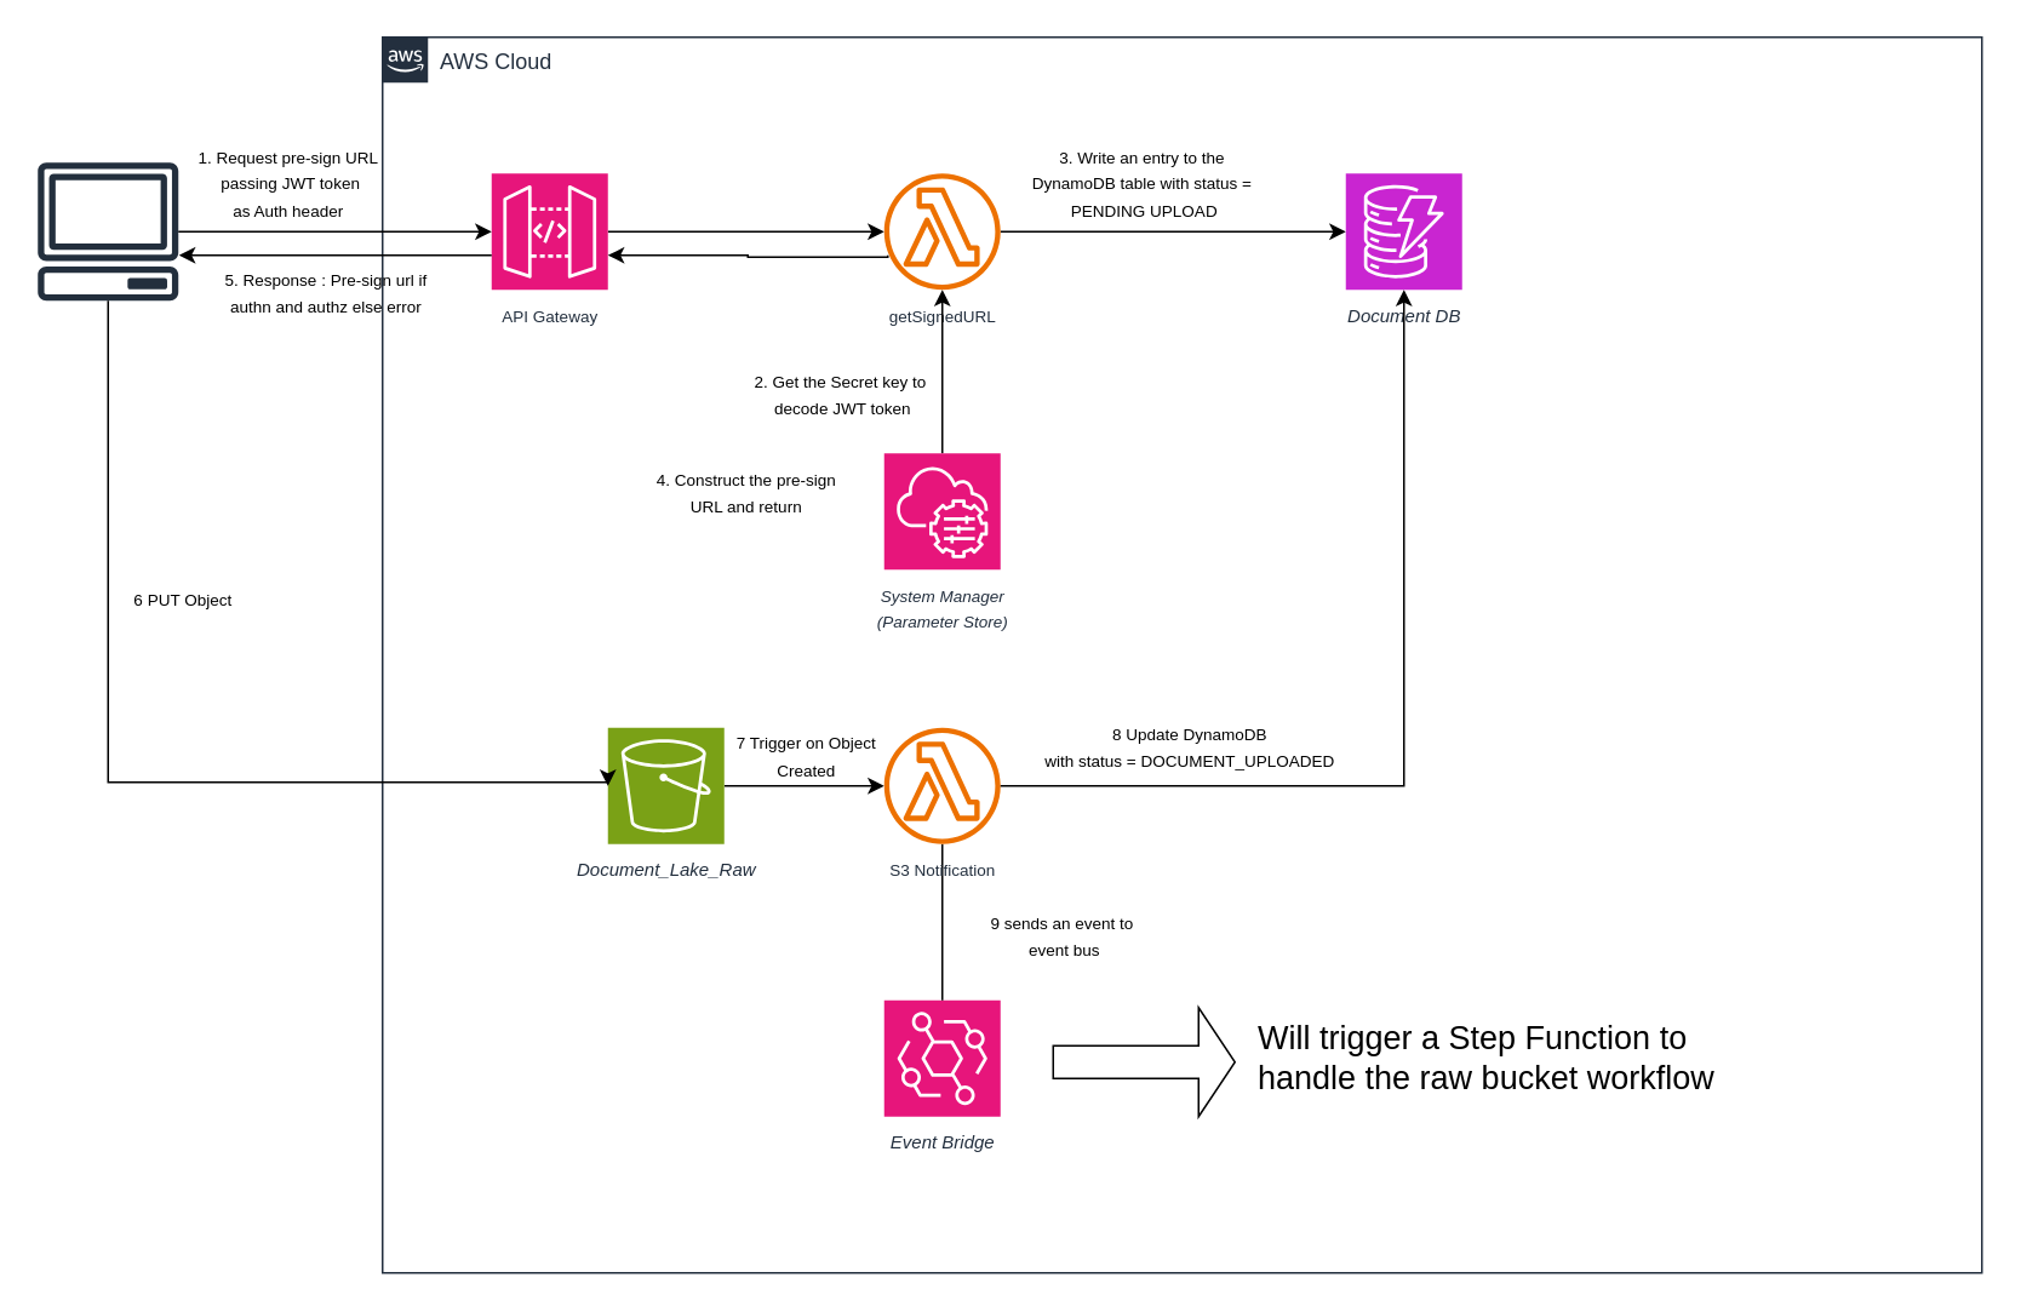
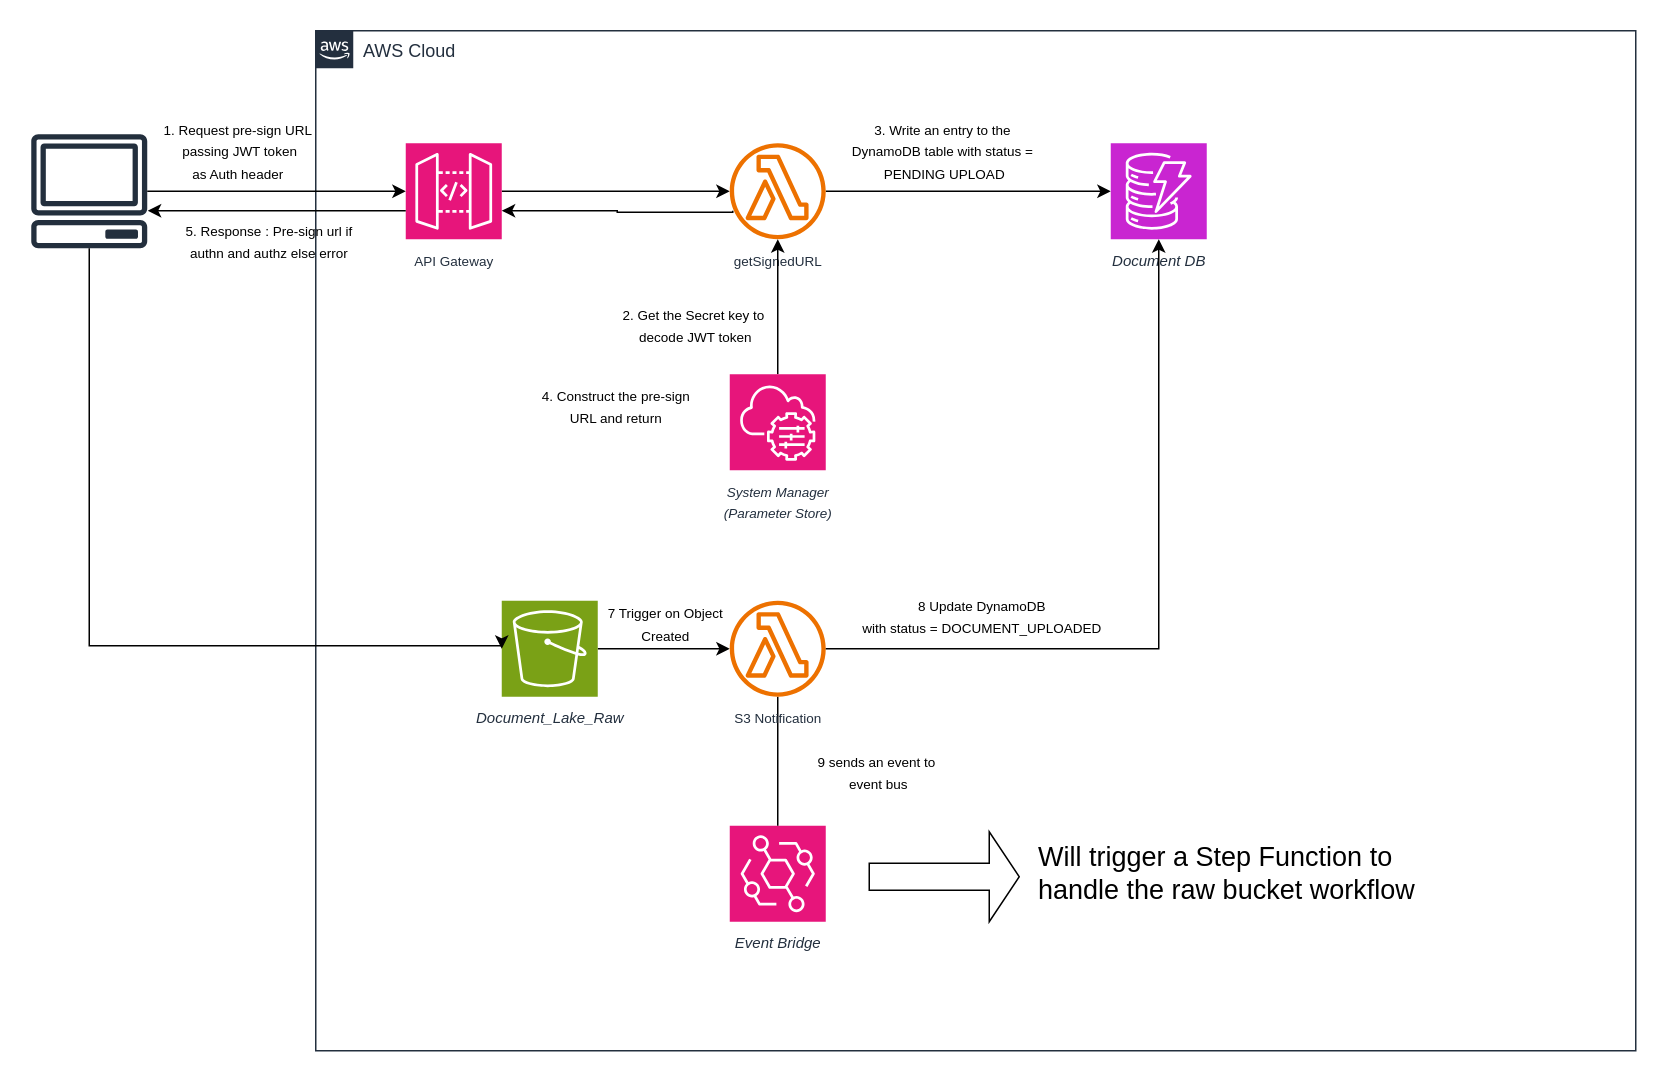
- <mxCell id="31" value="&lt;font style=&quot;font-size: 9px;&quot;&gt;6 PUT Object&lt;br&gt;&lt;/font&gt;" style="text;html=1;align=center;verticalAlign=middle;resizable=0;points=[];autosize=1;strokeColor=none;fillColor=none;" vertex="1" parent="1"><mxGeometry x="60" y="314" width="80" height="30" as="geometry" /></mxCell>
